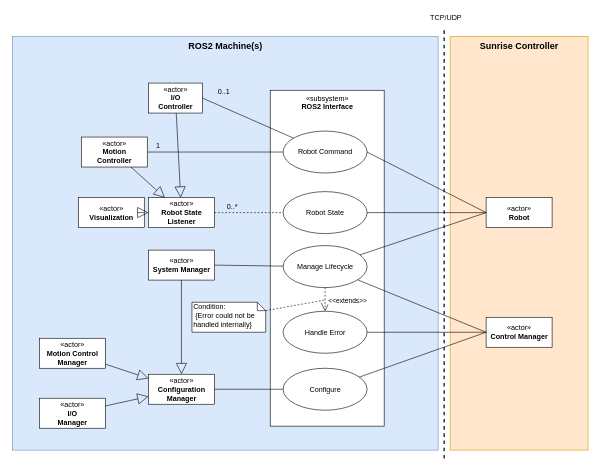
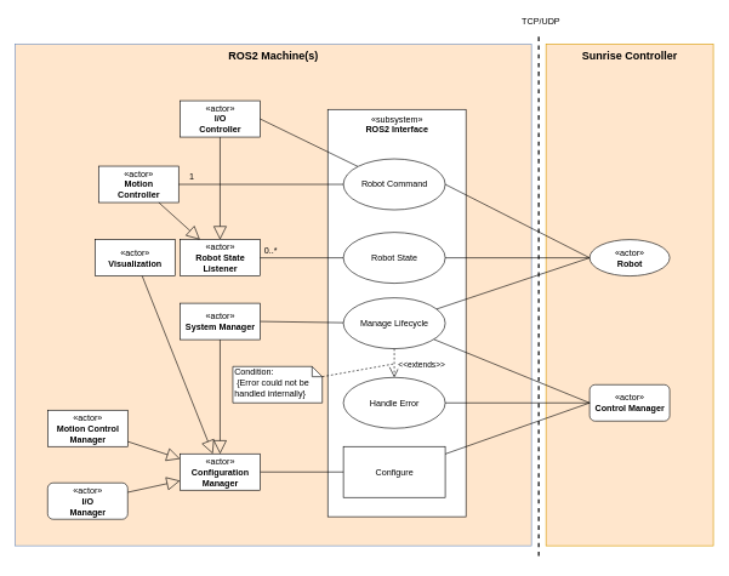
- <mxCell id="53" value="0..1" style="text;html=1;resizable=0;points=[];autosize=1;align=left;verticalAlign=top;spacingTop=-4;" parent="1" vertex="1"><mxGeometry x="361" y="143" width="40" height="20" as="geometry" /></mxCell>
- <mxCell id="31" value="«actor»&lt;br&gt;&lt;div&gt;&lt;b&gt;I/O&lt;/b&gt;&lt;/div&gt;&lt;div&gt;&lt;b&gt;Controller&lt;/b&gt;&lt;/div&gt;" style="html=1;align=center;" parent="1" vertex="1"><mxGeometry x="247" y="138" width="90" height="50" as="geometry" /></mxCell>
+ <mxCell id="31" value="«actor»&lt;br&gt;&lt;div&gt;&lt;b&gt;I/O&lt;/b&gt;&lt;/div&gt;&lt;div&gt;&lt;b&gt;Controller&lt;/b&gt;&lt;/div&gt;" style="html=1;align=center;" parent="1" vertex="1"><mxGeometry x="247" y="138" width="110" height="50" as="geometry" /></mxCell>
- <mxCell id="48" value="0..*" style="text;html=1;resizable=0;points=[];autosize=1;align=left;verticalAlign=top;spacingTop=-4;" parent="1" vertex="1"><mxGeometry x="376" y="334" width="30" height="20" as="geometry" /></mxCell>
+ <mxCell id="48" value="0..*" style="text;html=1;resizable=0;points=[];autosize=1;align=left;verticalAlign=top;spacingTop=-4;" parent="1" vertex="1"><mxGeometry x="361" y="334" width="30" height="20" as="geometry" /></mxCell>
- <mxCell id="49" value="" style="endArrow=block;endSize=16;endFill=0;html=1;" parent="1" source="18" target="44" edge="1"><mxGeometry width="160" relative="1" as="geometry"><mxPoint x="25" y="500" as="sourcePoint" /><mxPoint x="185" y="500" as="targetPoint" /></mxGeometry></mxCell>
+ <mxCell id="49" value="" style="endArrow=block;endSize=16;endFill=0;html=1;" parent="1" source="18" target="59" edge="1"><mxGeometry width="160" relative="1" as="geometry"><mxPoint x="25" y="500" as="sourcePoint" /><mxPoint x="185" y="500" as="targetPoint" /></mxGeometry></mxCell>
- <mxCell id="45" value="" style="endArrow=none;html=1;edgeStyle=orthogonalEdgeStyle;dashed=1;" parent="1" source="44" target="6" edge="1"><mxGeometry relative="1" as="geometry"><mxPoint x="60" y="263" as="sourcePoint" /><mxPoint x="481" y="354" as="targetPoint" /></mxGeometry></mxCell>
+ <mxCell id="45" value="" style="endArrow=none;html=1;edgeStyle=orthogonalEdgeStyle;" parent="1" source="44" target="6" edge="1"><mxGeometry relative="1" as="geometry"><mxPoint x="60" y="263" as="sourcePoint" /><mxPoint x="481" y="354" as="targetPoint" /></mxGeometry></mxCell>
- <mxCell id="11" value="«actor»&lt;br&gt;&lt;b&gt;Robot&lt;br&gt;&lt;/b&gt;" style="html=1;align=center;" parent="1" vertex="1"><mxGeometry x="810" y="329" width="110" height="50" as="geometry" /></mxCell>
+ <mxCell id="11" value="«actor»&lt;br&gt;&lt;b&gt;Robot&lt;br&gt;&lt;/b&gt;" style="ellipse;html=1;align=center;" parent="1" vertex="1"><mxGeometry x="810" y="329" width="110" height="50" as="geometry" /></mxCell>
- <mxCell id="2" value="ROS2 Machine(s)" style="html=1;verticalAlign=top;fontSize=15;fontStyle=1;strokeColor=#6c8ebf;fillColor=#dae8fc;" parent="1" vertex="1"><mxGeometry x="20" y="60" width="710" height="690" as="geometry" /></mxCell>
+ <mxCell id="2" value="ROS2 Machine(s)" style="html=1;verticalAlign=top;fontSize=15;fontStyle=1;strokeColor=#6c8ebf;fillColor=#ffe6cc;" parent="1" vertex="1"><mxGeometry x="20" y="60" width="710" height="690" as="geometry" /></mxCell>
- <mxCell id="21" value="«actor»&lt;br&gt;&lt;div&gt;&lt;b&gt;Control&amp;nbsp;&lt;/b&gt;&lt;b&gt;Manager&lt;/b&gt;&lt;/div&gt;" style="html=1;align=center;" parent="1" vertex="1"><mxGeometry x="810" y="528.5" width="110" height="50" as="geometry" /></mxCell>
+ <mxCell id="21" value="«actor»&lt;br&gt;&lt;div&gt;&lt;b&gt;Control&amp;nbsp;&lt;/b&gt;&lt;b&gt;Manager&lt;/b&gt;&lt;/div&gt;" style="html=1;align=center;rounded=1;" parent="1" vertex="1"><mxGeometry x="810" y="528.5" width="110" height="50" as="geometry" /></mxCell>
- <mxCell id="26" value="&lt;div&gt;Configure&lt;/div&gt;" style="ellipse;whiteSpace=wrap;html=1;align=center;" parent="1" vertex="1"><mxGeometry x="471.5" y="613.5" width="140" height="70" as="geometry" /></mxCell>
+ <mxCell id="26" value="&lt;div&gt;Configure&lt;/div&gt;" style="whiteSpace=wrap;html=1;align=center;rounded=0;" parent="1" vertex="1"><mxGeometry x="471.5" y="613.5" width="140" height="70" as="geometry" /></mxCell>
- <mxCell id="19" value="«actor»&lt;br&gt;&lt;div&gt;&lt;b&gt;I/O&lt;/b&gt;&lt;/div&gt;&lt;div&gt;&lt;b&gt;Manager&lt;/b&gt;&lt;/div&gt;" style="html=1;align=center;" parent="1" vertex="1"><mxGeometry x="65" y="663.5" width="110" height="50" as="geometry" /></mxCell>
+ <mxCell id="19" value="«actor»&lt;br&gt;&lt;div&gt;&lt;b&gt;I/O&lt;/b&gt;&lt;/div&gt;&lt;div&gt;&lt;b&gt;Manager&lt;/b&gt;&lt;/div&gt;" style="html=1;align=center;rounded=1;" parent="1" vertex="1"><mxGeometry x="65" y="663.5" width="110" height="50" as="geometry" /></mxCell>
